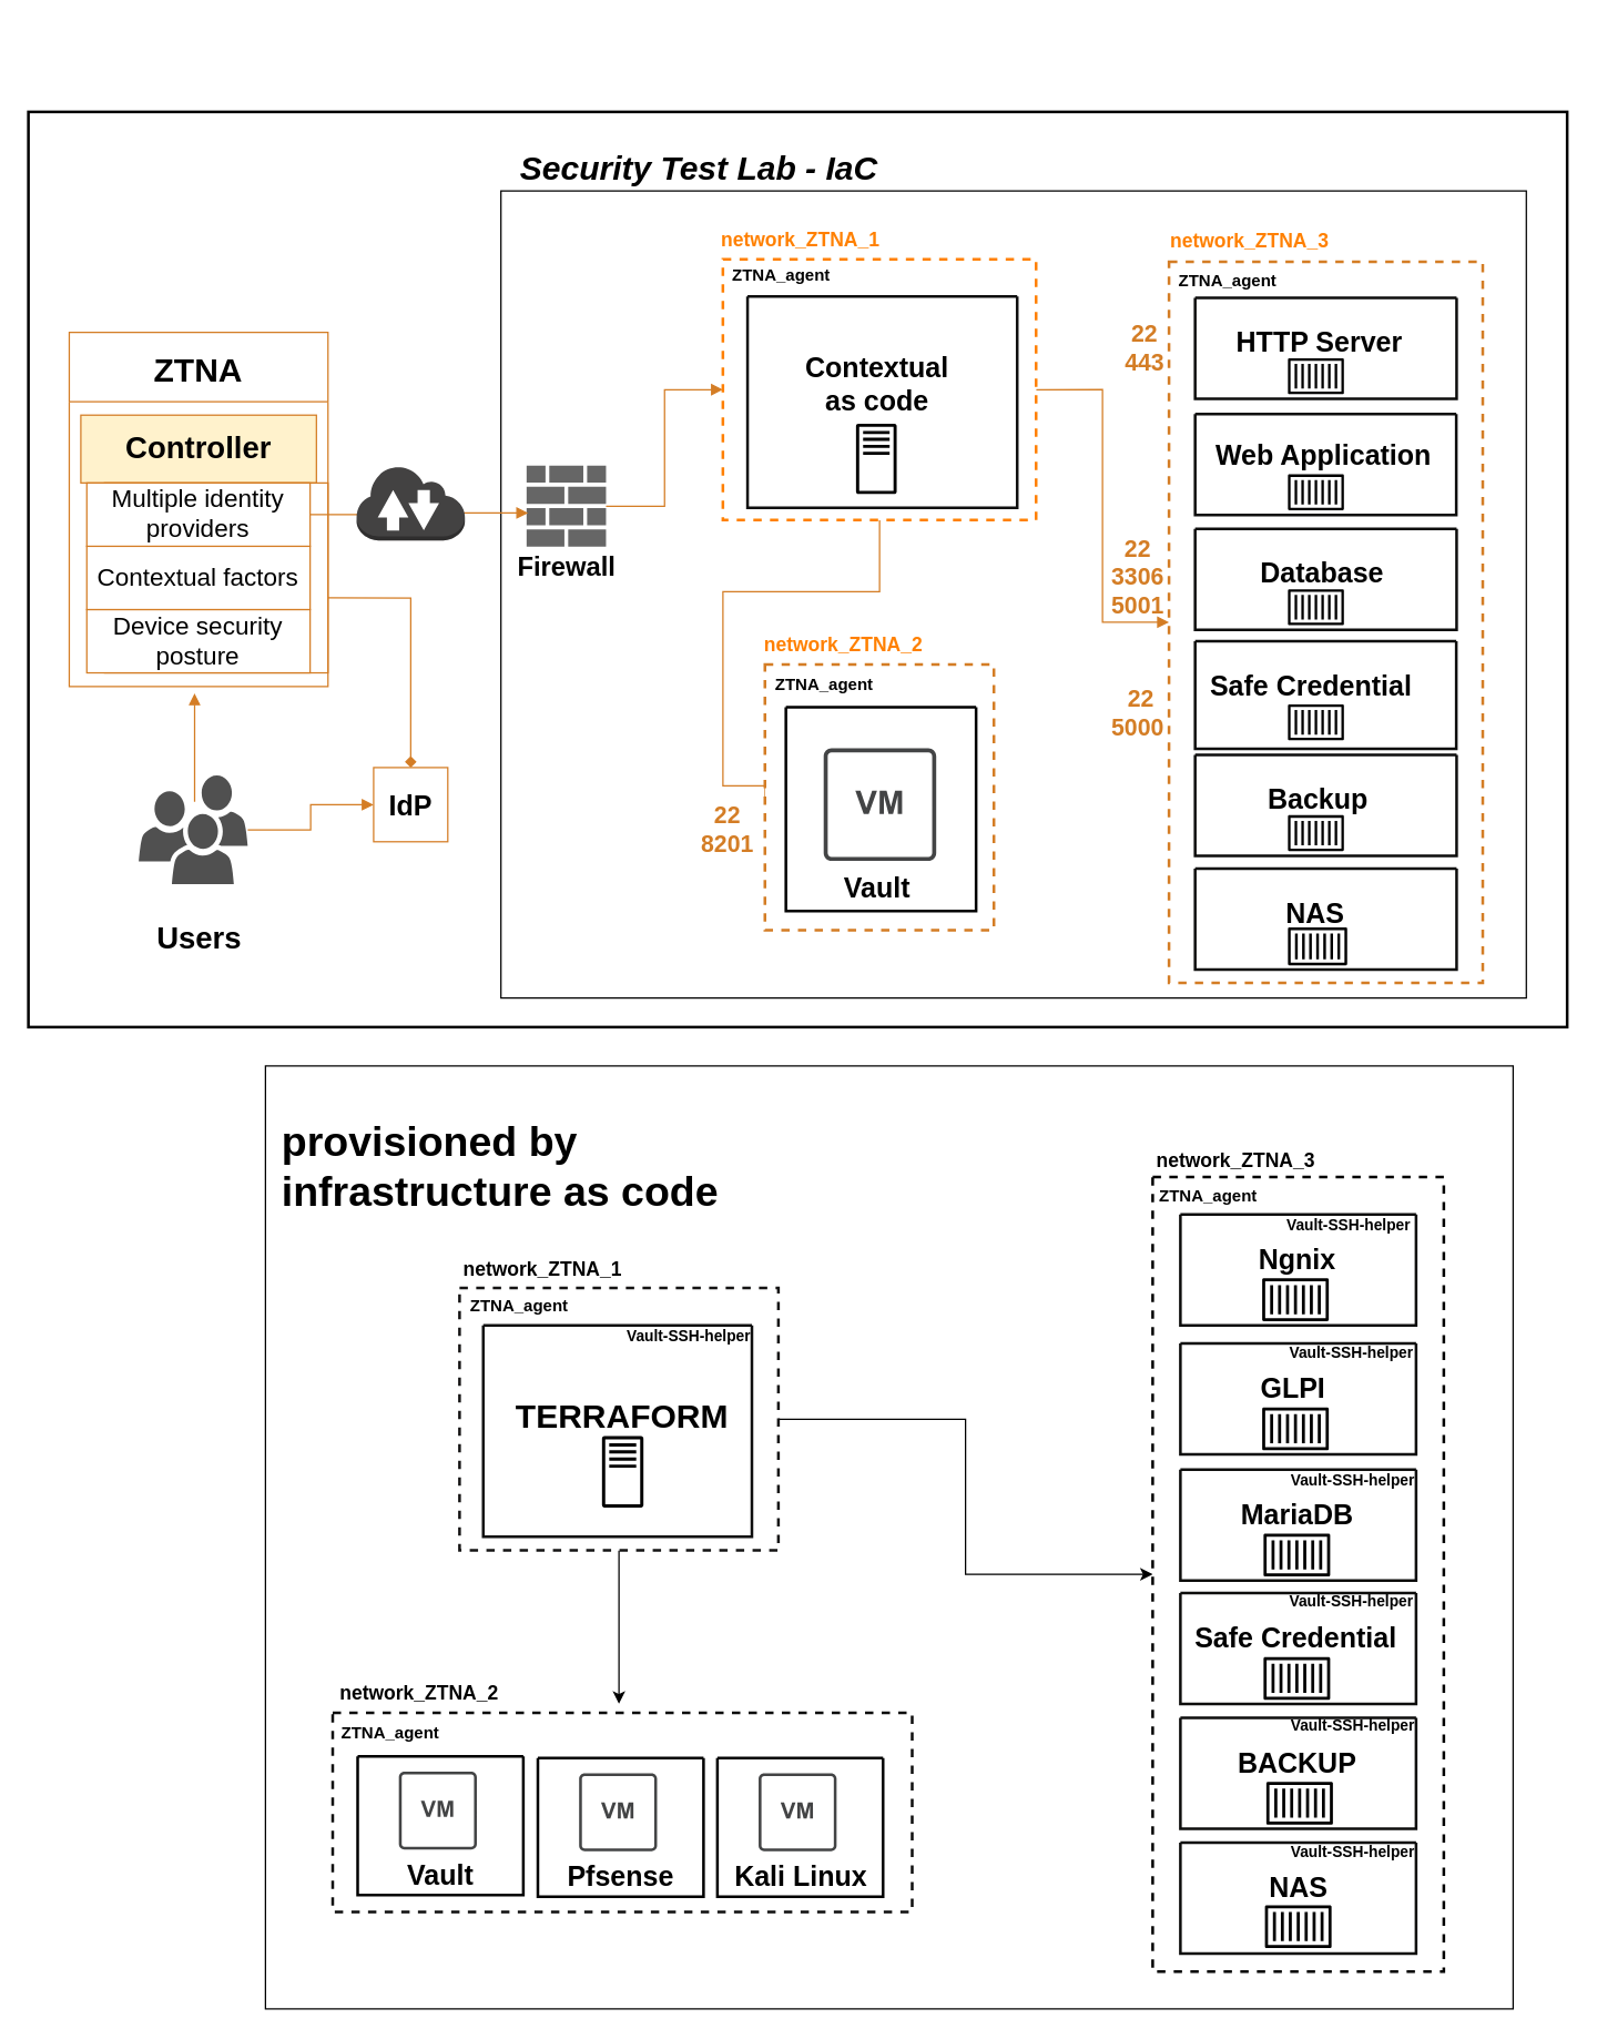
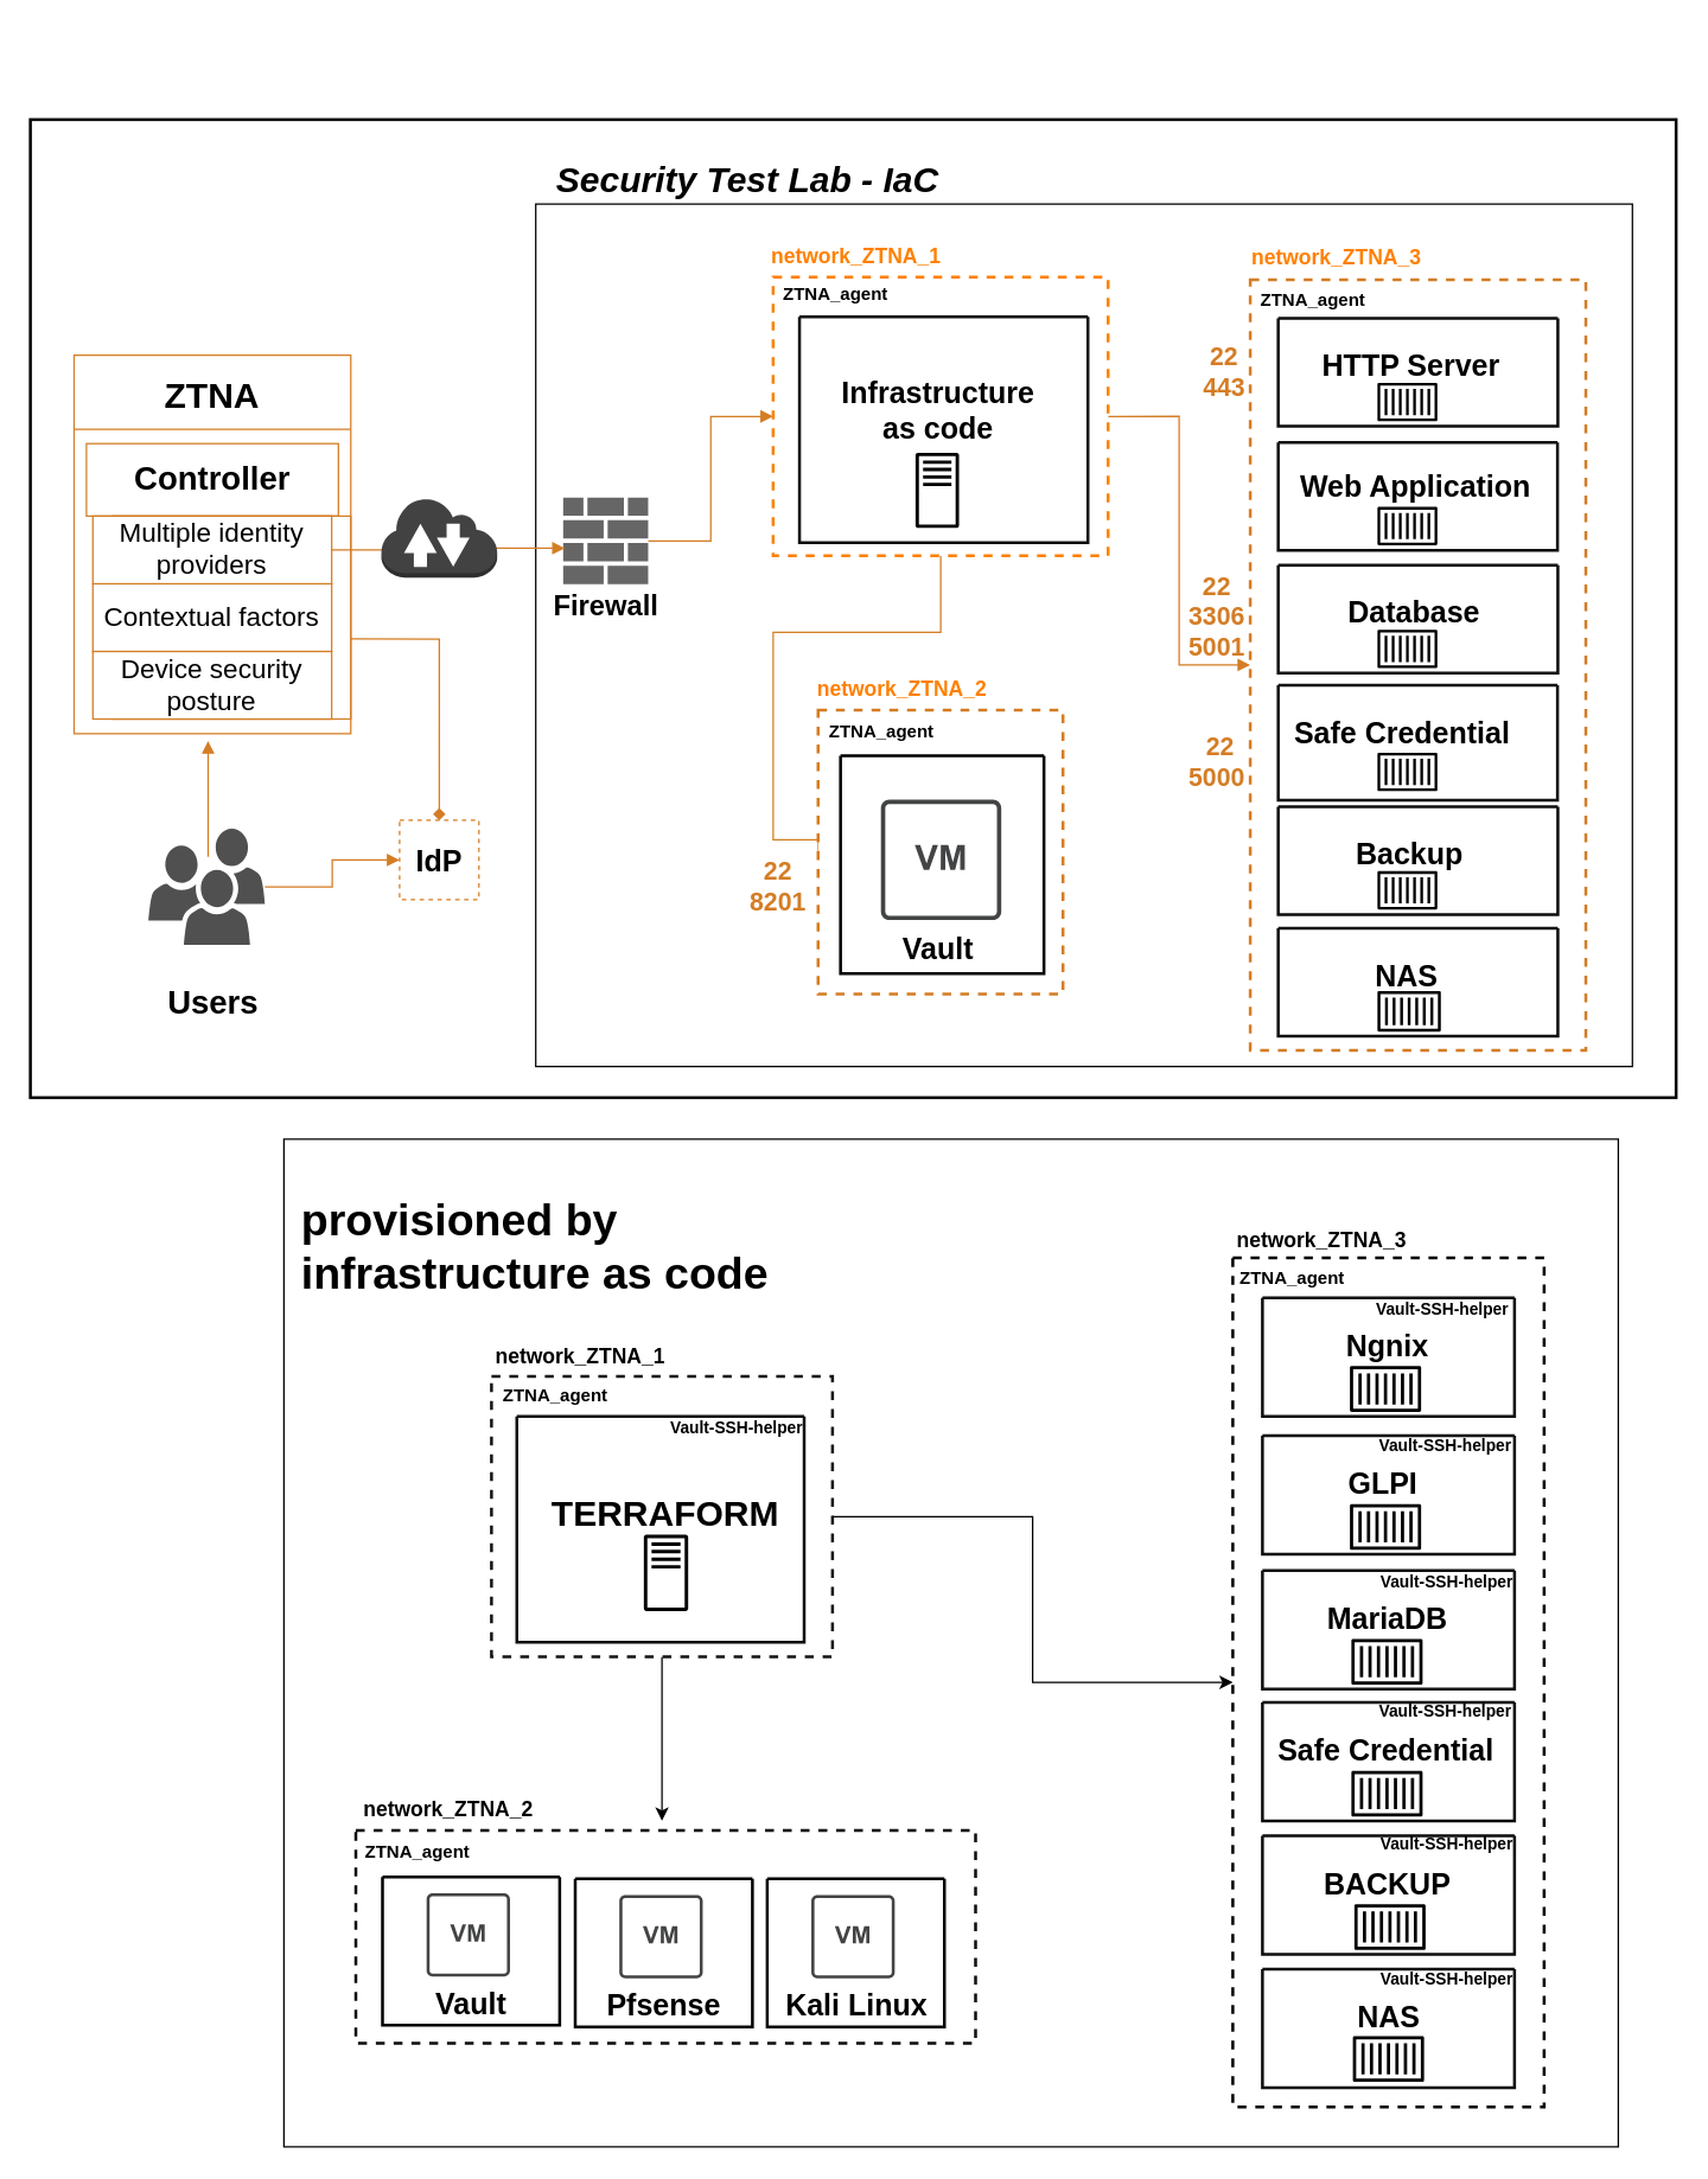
- <mxCell id="78" value="&lt;b&gt;&lt;font style=&quot;color: rgb(0, 0, 0); font-size: 20px;&quot;&gt;Contextual&lt;/font&gt;&lt;/b&gt;&lt;div&gt;&lt;b&gt;&lt;font style=&quot;color: rgb(0, 0, 0); font-size: 20px;&quot;&gt;as code&lt;/font&gt;&lt;/b&gt;&lt;/div&gt;" style="text;html=1;align=center;verticalAlign=middle;resizable=1;points=[];autosize=1;strokeColor=none;fillColor=none;fontColor=light-dark(#4A4A4A,#D47D25);movable=1;rotatable=1;deletable=1;editable=1;locked=0;connectable=1;" parent="64" vertex="1"><mxGeometry x="537.262" y="165.556" width="150" height="60" as="geometry" /></mxCell>
+ <mxCell id="78" value="&lt;b&gt;&lt;font style=&quot;color: rgb(0, 0, 0); font-size: 20px;&quot;&gt;Infrastructure&lt;/font&gt;&lt;/b&gt;&lt;div&gt;&lt;b&gt;&lt;font style=&quot;color: rgb(0, 0, 0); font-size: 20px;&quot;&gt;as code&lt;/font&gt;&lt;/b&gt;&lt;/div&gt;" style="text;html=1;align=center;verticalAlign=middle;resizable=1;points=[];autosize=1;strokeColor=none;fillColor=none;fontColor=light-dark(#4A4A4A,#D47D25);movable=1;rotatable=1;deletable=1;editable=1;locked=0;connectable=1;" parent="64" vertex="1"><mxGeometry x="537.262" y="165.556" width="150" height="60" as="geometry" /></mxCell>
- <mxCell id="106" value="&lt;b style=&quot;&quot;&gt;&lt;font style=&quot;font-size: 22px; color: rgb(0, 0, 0);&quot;&gt;Controller&lt;/font&gt;&lt;/b&gt;" style="whiteSpace=wrap;html=1;treeFolding=1;treeMoving=1;newEdgeStyle={&quot;edgeStyle&quot;:&quot;elbowEdgeStyle&quot;,&quot;startArrow&quot;:&quot;none&quot;,&quot;endArrow&quot;:&quot;none&quot;};strokeColor=#D47D25;fillColor=#fff2cc;" parent="105" vertex="1"><mxGeometry x="8.35" y="59.671" width="169.938" height="48.91" as="geometry" /></mxCell>
+ <mxCell id="106" value="&lt;b style=&quot;&quot;&gt;&lt;font style=&quot;font-size: 22px; color: rgb(0, 0, 0);&quot;&gt;Controller&lt;/font&gt;&lt;/b&gt;" style="whiteSpace=wrap;html=1;treeFolding=1;treeMoving=1;newEdgeStyle={&quot;edgeStyle&quot;:&quot;elbowEdgeStyle&quot;,&quot;startArrow&quot;:&quot;none&quot;,&quot;endArrow&quot;:&quot;none&quot;};strokeColor=#D47D25;" parent="105" vertex="1"><mxGeometry x="8.35" y="59.671" width="169.938" height="48.91" as="geometry" /></mxCell>
- <mxCell id="117" value="IdP" style="whiteSpace=wrap;html=1;aspect=fixed;fontSize=20;fontStyle=1;strokeColor=#D47D25;" parent="64" vertex="1"><mxGeometry x="249.03" y="472.83" width="53.5" height="53.5" as="geometry" /></mxCell>
+ <mxCell id="117" value="IdP" style="whiteSpace=wrap;html=1;aspect=fixed;fontSize=20;fontStyle=1;strokeColor=#D47D25;dashed=1;" parent="64" vertex="1"><mxGeometry x="249.03" y="472.83" width="53.5" height="53.5" as="geometry" /></mxCell>
